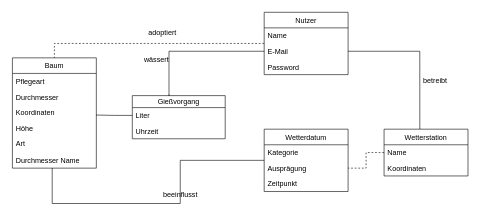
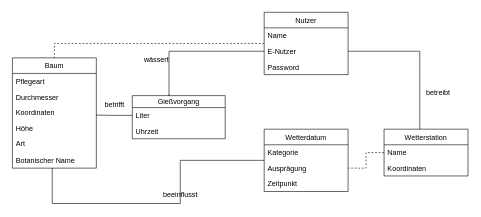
- <mxCell id="32" value="adoptiert" style="text;html=1;align=center;verticalAlign=middle;resizable=0;points=[];autosize=1;strokeColor=none;fillColor=none;" vertex="1" parent="1"><mxGeometry x="235" y="40" width="70" height="30" as="geometry" /></mxCell>
- <mxCell id="12" value="E-Mail" style="text;strokeColor=none;fillColor=none;align=left;verticalAlign=top;spacingLeft=4;spacingRight=4;overflow=hidden;rotatable=0;points=[[0,0.5],[1,0.5]];portConstraint=eastwest;" vertex="1" parent="10"><mxGeometry y="52" width="140" height="26" as="geometry" /></mxCell>
+ <mxCell id="12" value="E-Nutzer" style="text;strokeColor=none;fillColor=none;align=left;verticalAlign=top;spacingLeft=4;spacingRight=4;overflow=hidden;rotatable=0;points=[[0,0.5],[1,0.5]];portConstraint=eastwest;" vertex="1" parent="10"><mxGeometry y="52" width="140" height="26" as="geometry" /></mxCell>
- <mxCell id="25" value="betreibt" style="text;html=1;align=center;verticalAlign=middle;resizable=0;points=[];autosize=1;strokeColor=none;fillColor=none;" vertex="1" parent="1"><mxGeometry x="695" y="120" width="60" height="30" as="geometry" /></mxCell>
+ <mxCell id="25" value="betreibt" style="text;html=1;align=center;verticalAlign=middle;resizable=0;points=[];autosize=1;strokeColor=none;fillColor=none;" vertex="1" parent="1"><mxGeometry x="700" y="140" width="60" height="30" as="geometry" /></mxCell>
+ <mxCell id="33" value="betrifft" style="text;html=1;align=center;verticalAlign=middle;resizable=0;points=[];autosize=1;strokeColor=none;fillColor=none;" vertex="1" parent="1"><mxGeometry x="160" y="159" width="60" height="30" as="geometry" /></mxCell>
- <mxCell id="8" value="Durchmesser Name" style="text;strokeColor=none;fillColor=none;align=left;verticalAlign=top;spacingLeft=4;spacingRight=4;overflow=hidden;rotatable=0;points=[[0,0.5],[1,0.5]];portConstraint=eastwest;" vertex="1" parent="2"><mxGeometry y="158" width="140" height="26" as="geometry" /></mxCell>
+ <mxCell id="8" value="Botanischer Name" style="text;strokeColor=none;fillColor=none;align=left;verticalAlign=top;spacingLeft=4;spacingRight=4;overflow=hidden;rotatable=0;points=[[0,0.5],[1,0.5]];portConstraint=eastwest;" vertex="1" parent="2"><mxGeometry y="158" width="140" height="26" as="geometry" /></mxCell>
